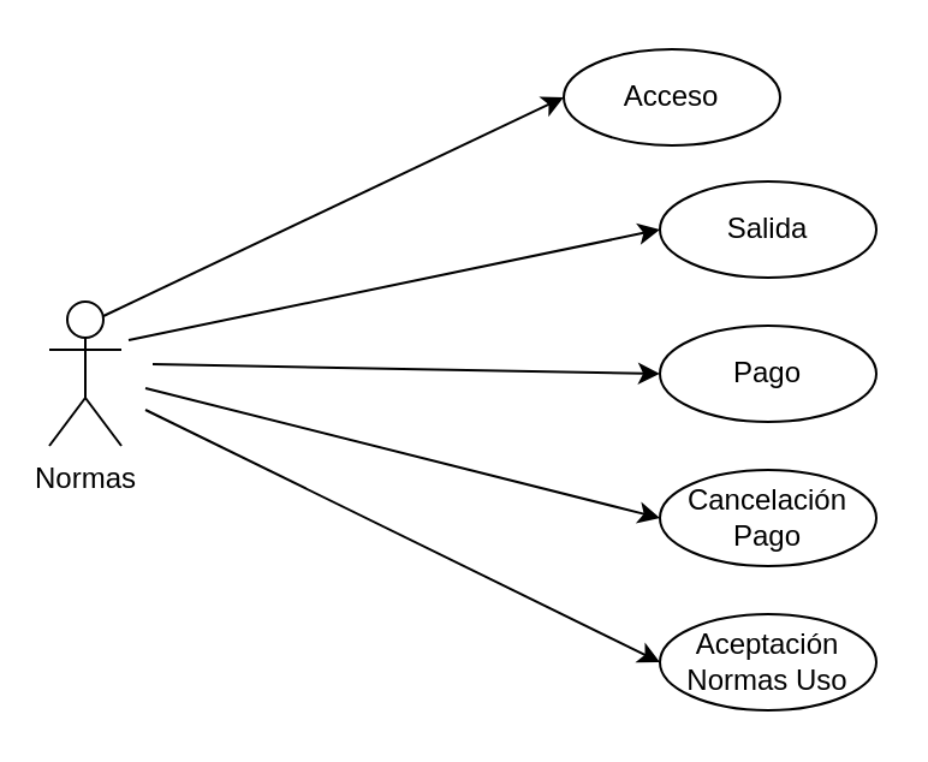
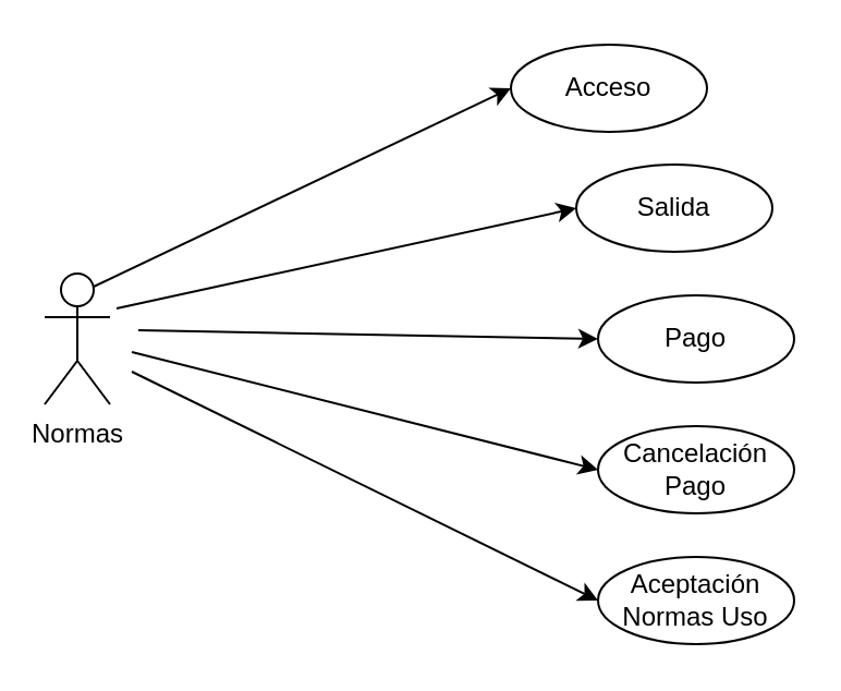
- <mxCell id="4" value="Salida" style="ellipse;whiteSpace=wrap;html=1;" vertex="1" parent="1"><mxGeometry x="274" y="75" width="90" height="40" as="geometry" /></mxCell>
+ <mxCell id="4" value="Salida" style="ellipse;whiteSpace=wrap;html=1;" vertex="1" parent="1"><mxGeometry x="264" y="75" width="90" height="40" as="geometry" /></mxCell>
